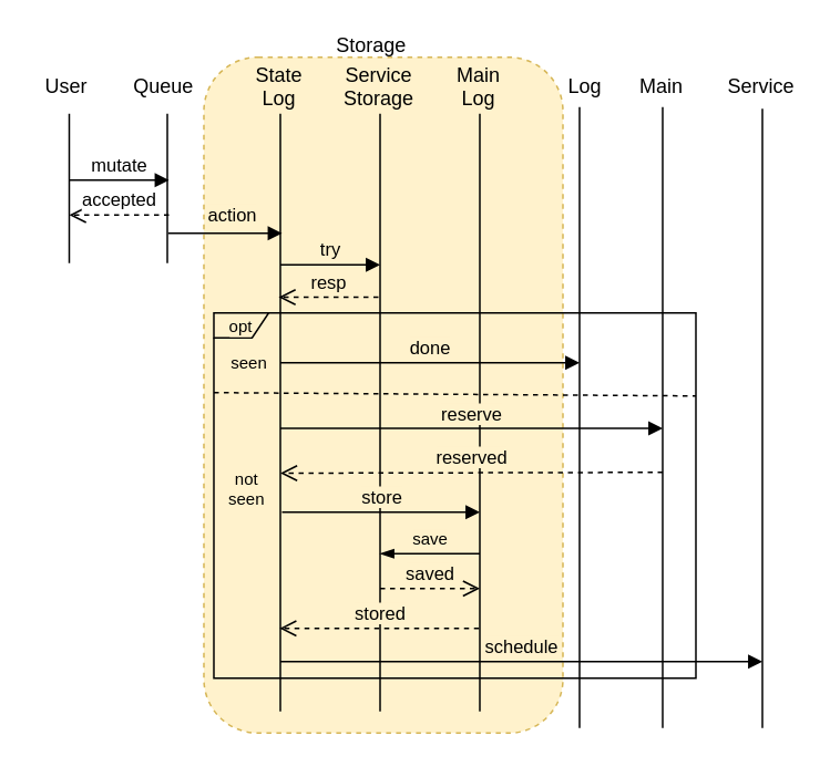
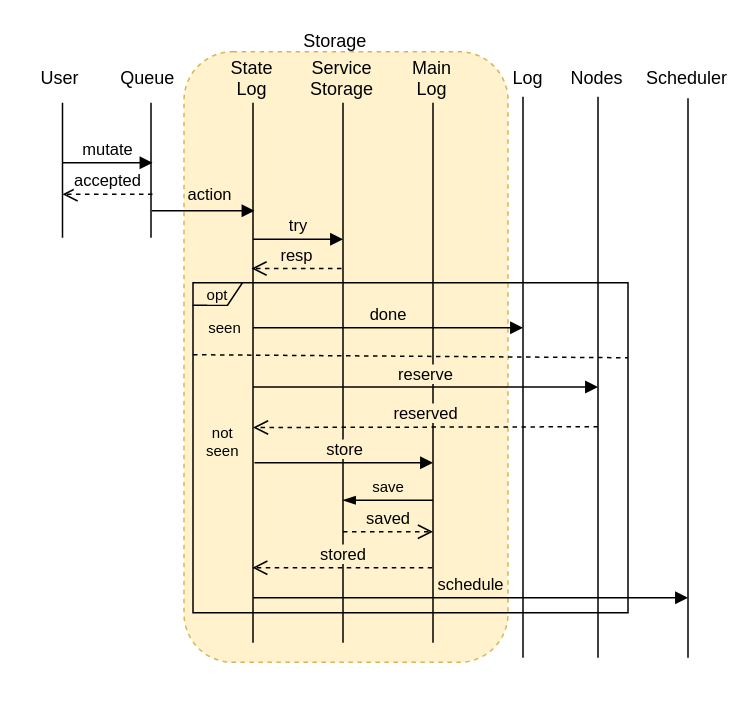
- <mxCell id="30" value="Main" style="text;align=center;fontStyle=0;verticalAlign=middle;spacingLeft=3;spacingRight=3;strokeColor=none;rotatable=0;points=[[0,0.5],[1,0.5]];portConstraint=eastwest;" parent="1" vertex="1"><mxGeometry x="378" y="38" width="39" height="26" as="geometry" /></mxCell>
+ <mxCell id="30" value="Nodes" style="text;align=center;fontStyle=0;verticalAlign=middle;spacingLeft=3;spacingRight=3;strokeColor=none;rotatable=0;points=[[0,0.5],[1,0.5]];portConstraint=eastwest;" parent="1" vertex="1"><mxGeometry x="378" y="38" width="39" height="26" as="geometry" /></mxCell>
- <mxCell id="35" value="Service" style="text;align=center;fontStyle=0;verticalAlign=middle;spacingLeft=3;spacingRight=3;strokeColor=none;rotatable=0;points=[[0,0.5],[1,0.5]];portConstraint=eastwest;" parent="1" vertex="1"><mxGeometry x="438" y="38" width="39" height="26" as="geometry" /></mxCell>
+ <mxCell id="35" value="Scheduler" style="text;align=center;fontStyle=0;verticalAlign=middle;spacingLeft=3;spacingRight=3;strokeColor=none;rotatable=0;points=[[0,0.5],[1,0.5]];portConstraint=eastwest;" parent="1" vertex="1"><mxGeometry x="438" y="38" width="39" height="26" as="geometry" /></mxCell>
